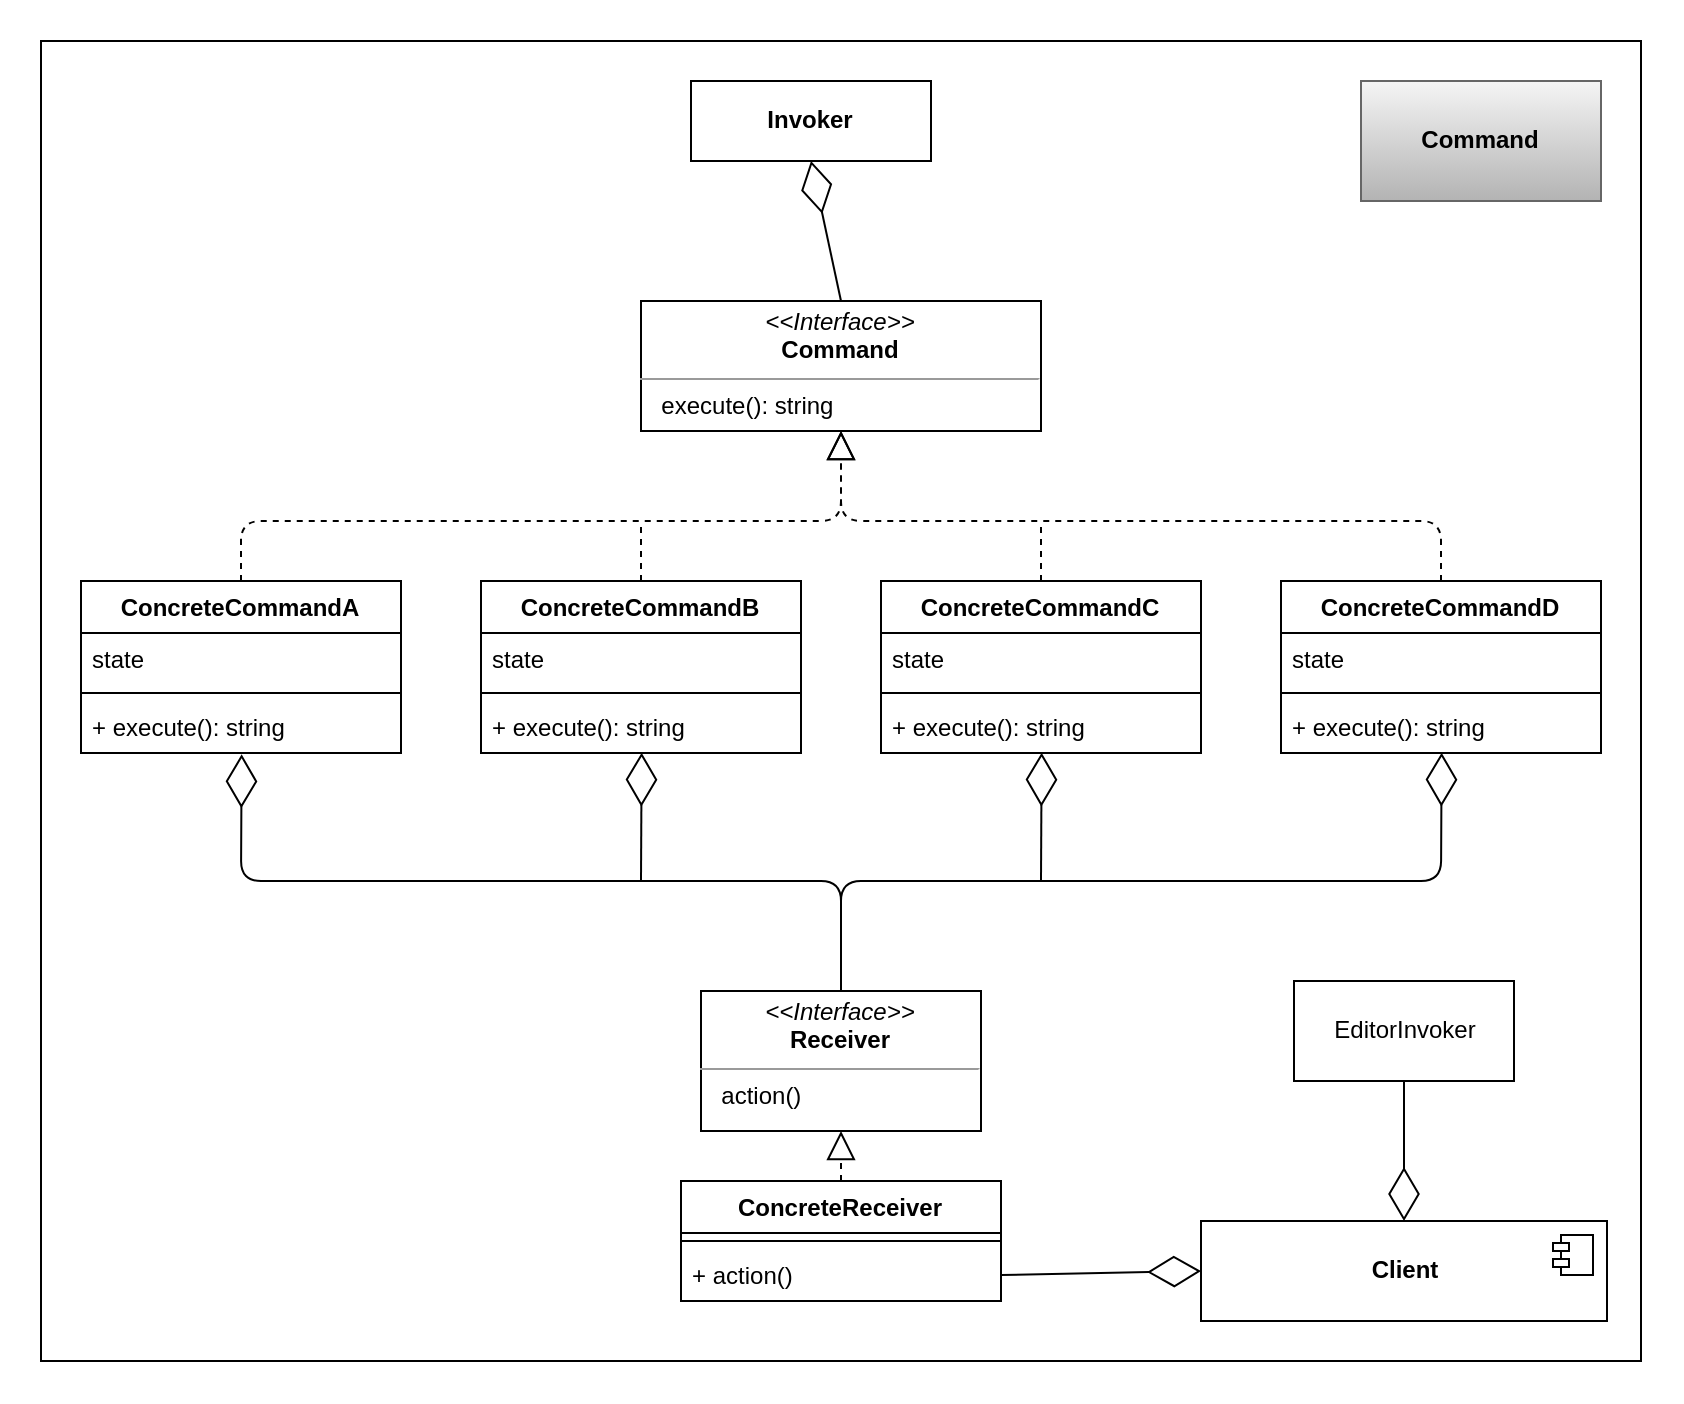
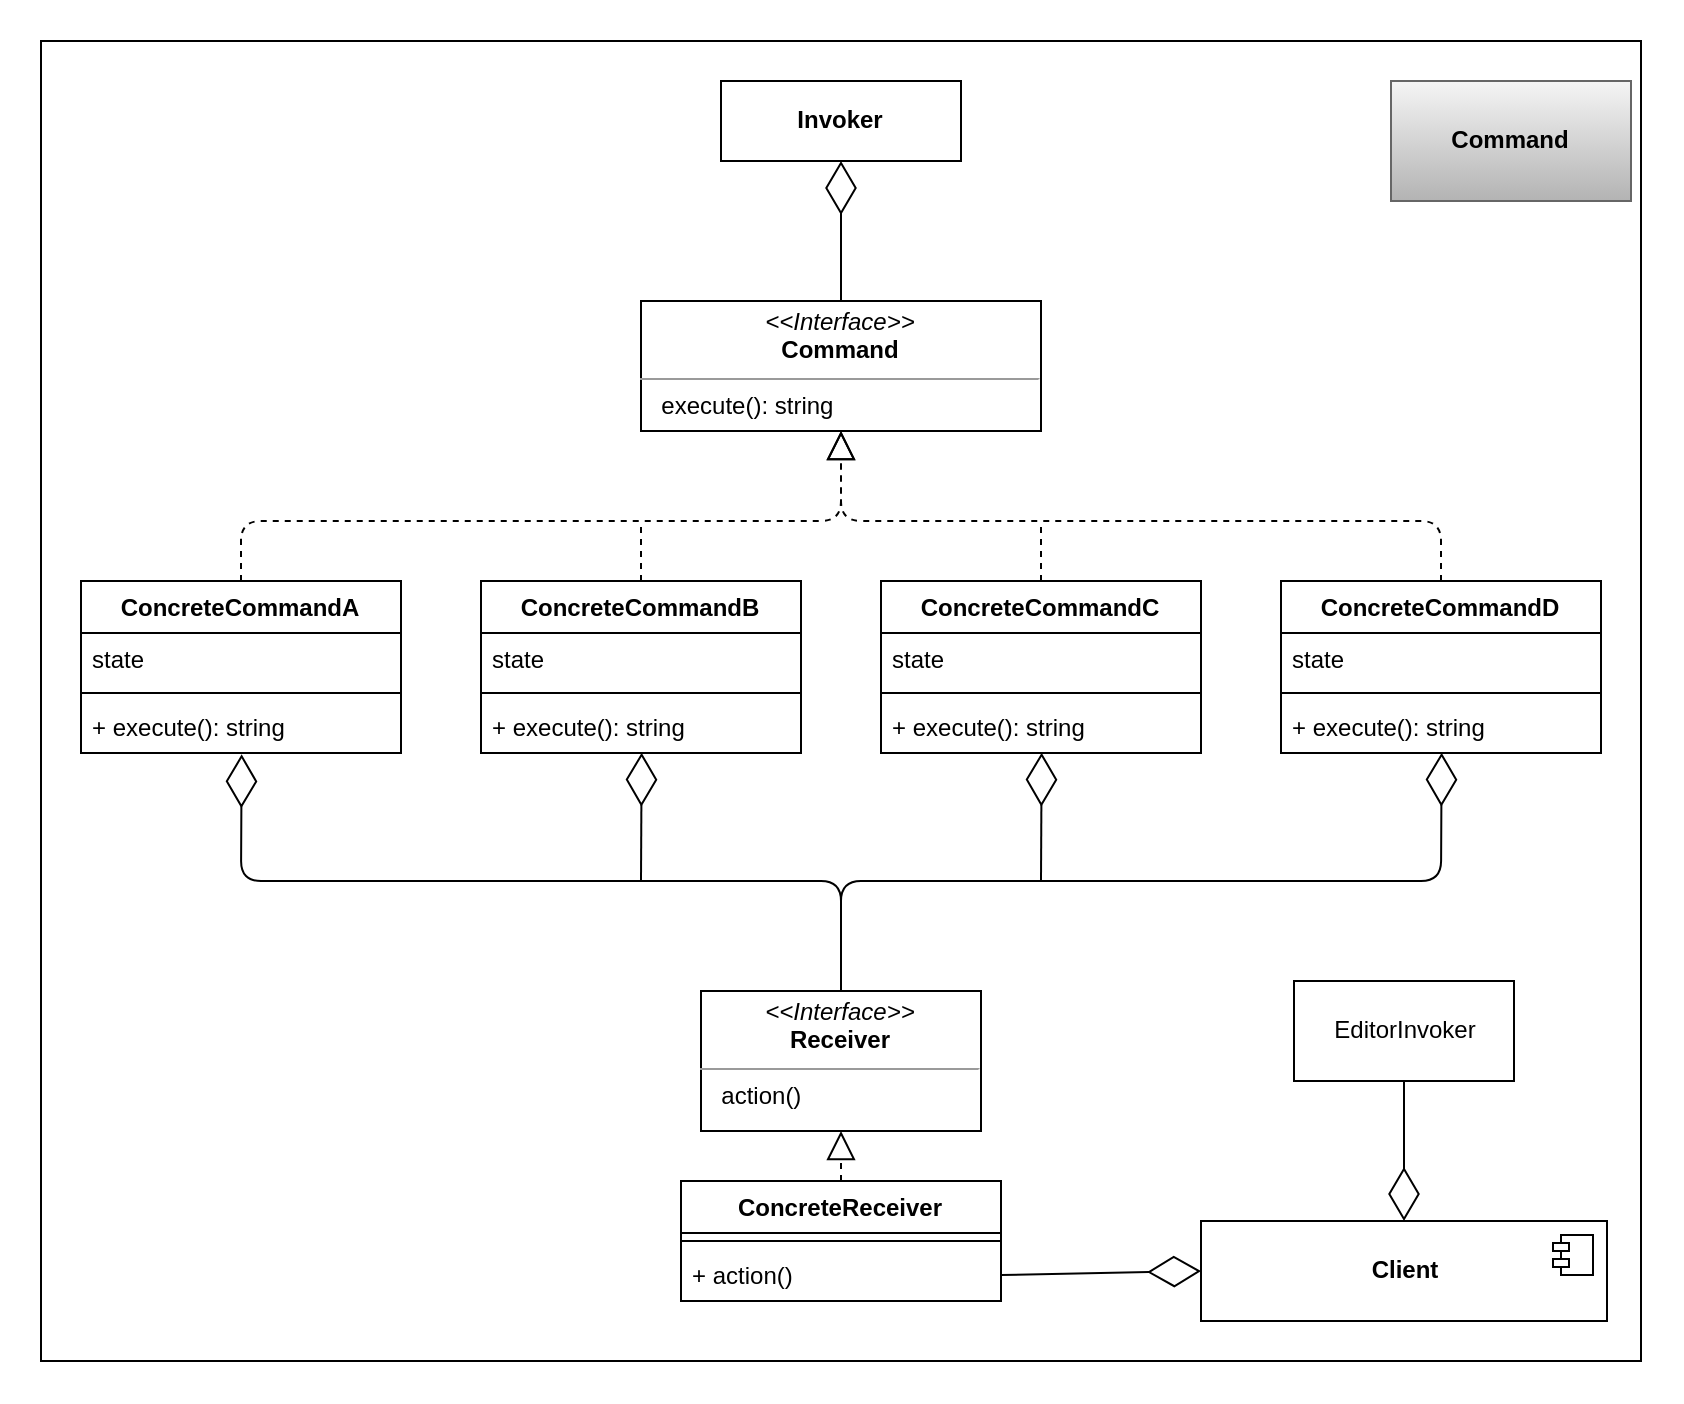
- <mxCell id="38" value="Invoker" style="rounded=0;whiteSpace=wrap;html=1;fontStyle=1" vertex="1" parent="1"><mxGeometry x="345" y="40" width="120" height="40" as="geometry" /></mxCell>
+ <mxCell id="38" value="Invoker" style="rounded=0;whiteSpace=wrap;html=1;fontStyle=1" vertex="1" parent="1"><mxGeometry x="360" y="40" width="120" height="40" as="geometry" /></mxCell>
- <mxCell id="40" value="Command" style="rounded=0;whiteSpace=wrap;html=1;fontStyle=1;gradientColor=#b3b3b3;fillColor=#f5f5f5;strokeColor=#666666;" vertex="1" parent="1"><mxGeometry x="680" y="40" width="120" height="60" as="geometry" /></mxCell>
+ <mxCell id="40" value="Command" style="rounded=0;whiteSpace=wrap;html=1;fontStyle=1;gradientColor=#b3b3b3;fillColor=#f5f5f5;strokeColor=#666666;" vertex="1" parent="1"><mxGeometry x="695" y="40" width="120" height="60" as="geometry" /></mxCell>
